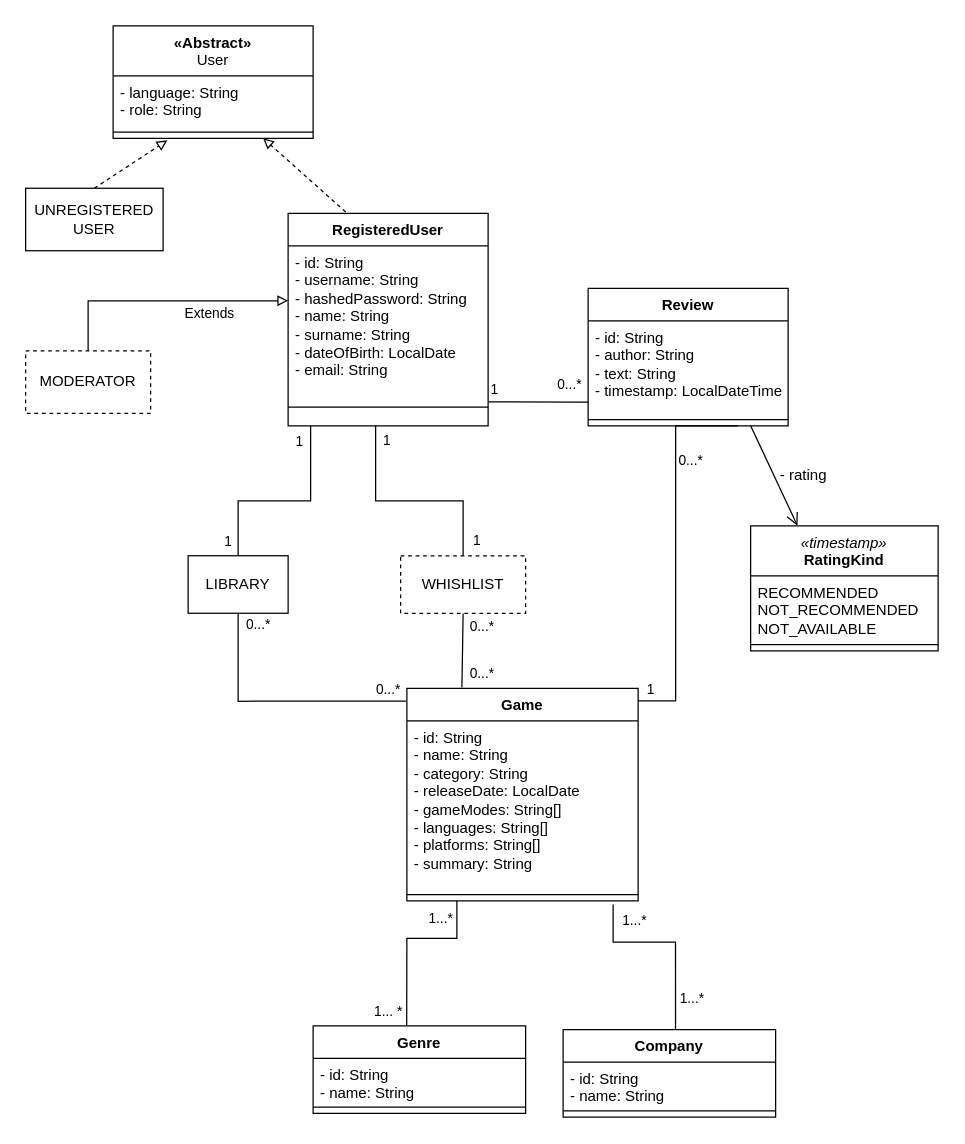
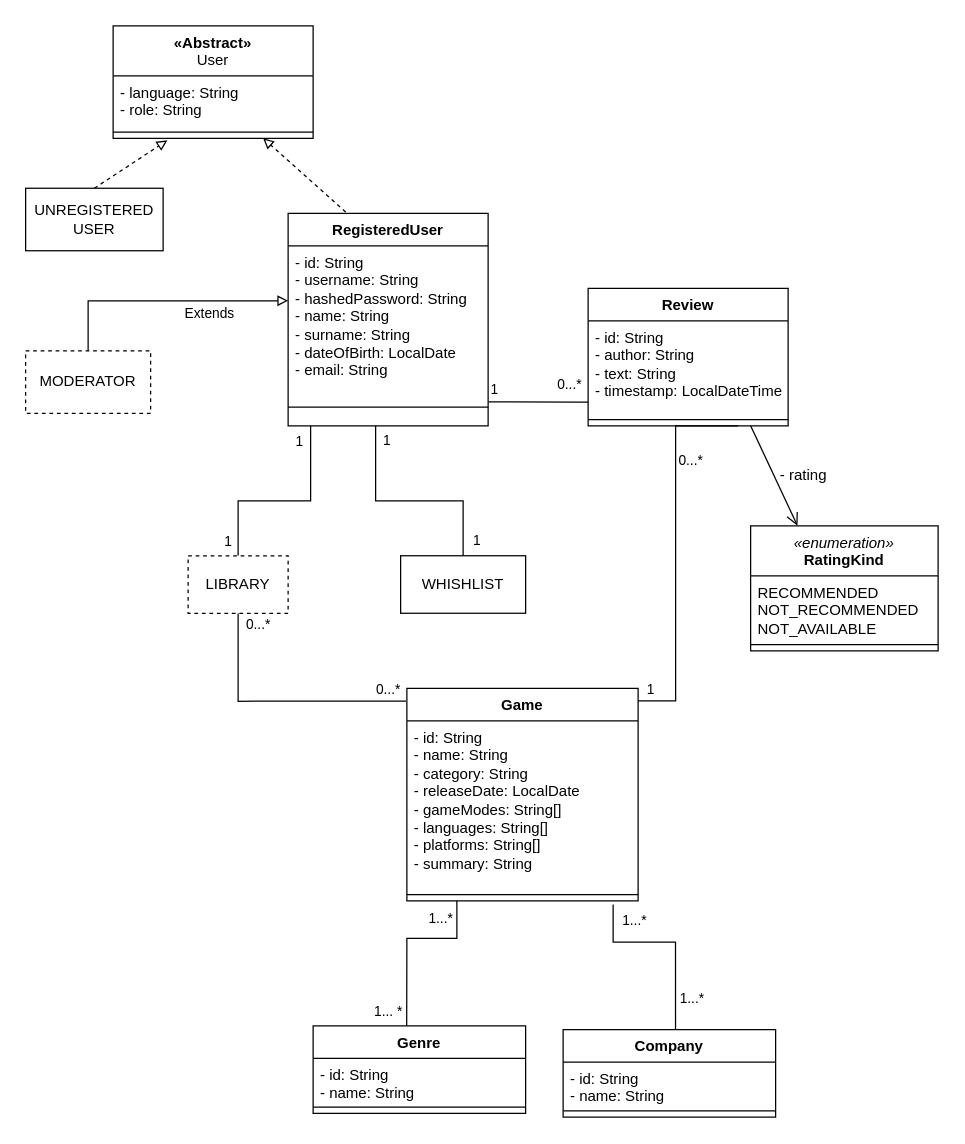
- <mxCell id="43" value="&lt;span style=&quot;font-style: italic; font-weight: normal;&quot;&gt;«timestamp»&lt;/span&gt;&lt;br&gt;RatingKind" style="swimlane;fontStyle=1;align=center;verticalAlign=top;childLayout=stackLayout;horizontal=1;startSize=40;horizontalStack=0;resizeParent=1;resizeParentMax=0;resizeLast=0;collapsible=1;marginBottom=0;whiteSpace=wrap;html=1;fillStyle=auto;" vertex="1" parent="1"><mxGeometry x="600" y="420" width="150" height="100" as="geometry" /></mxCell>
+ <mxCell id="43" value="&lt;span style=&quot;font-style: italic; font-weight: normal;&quot;&gt;«enumeration»&lt;/span&gt;&lt;br&gt;RatingKind" style="swimlane;fontStyle=1;align=center;verticalAlign=top;childLayout=stackLayout;horizontal=1;startSize=40;horizontalStack=0;resizeParent=1;resizeParentMax=0;resizeLast=0;collapsible=1;marginBottom=0;whiteSpace=wrap;html=1;fillStyle=auto;" vertex="1" parent="1"><mxGeometry x="600" y="420" width="150" height="100" as="geometry" /></mxCell>
- <mxCell id="17" value="LIBRARY" style="rounded=0;whiteSpace=wrap;html=1;" parent="1" vertex="1"><mxGeometry x="150" y="444" width="80" height="46" as="geometry" /></mxCell>
+ <mxCell id="17" value="LIBRARY" style="rounded=0;whiteSpace=wrap;html=1;dashed=1;" parent="1" vertex="1"><mxGeometry x="150" y="444" width="80" height="46" as="geometry" /></mxCell>
- <mxCell id="24" value="WHISHLIST" style="rounded=0;whiteSpace=wrap;html=1;dashed=1;" parent="1" vertex="1"><mxGeometry x="320" y="444" width="100" height="46" as="geometry" /></mxCell>
+ <mxCell id="24" value="WHISHLIST" style="rounded=0;whiteSpace=wrap;html=1;" parent="1" vertex="1"><mxGeometry x="320" y="444" width="100" height="46" as="geometry" /></mxCell>
- <mxCell id="21" style="edgeStyle=orthogonalEdgeStyle;rounded=0;orthogonalLoop=1;jettySize=auto;html=1;exitX=0.5;exitY=1;exitDx=0;exitDy=0;endArrow=none;endFill=0;entryX=0.238;entryY=-0.004;entryDx=0;entryDy=0;entryPerimeter=0;" parent="1" source="24" edge="1" target="40"><mxGeometry relative="1" as="geometry"><mxPoint x="370" y="541.14" as="targetPoint" /><Array as="points"><mxPoint x="370" y="549" /></Array></mxGeometry></mxCell>
- <mxCell id="22" value="0...*" style="edgeLabel;html=1;align=center;verticalAlign=middle;resizable=0;points=[];" parent="21" vertex="1" connectable="0"><mxGeometry x="-0.625" y="4" relative="1" as="geometry"><mxPoint x="11" y="-1" as="offset" /></mxGeometry></mxCell>
- <mxCell id="23" value="0...*" style="edgeLabel;html=1;align=center;verticalAlign=middle;resizable=0;points=[];" parent="21" vertex="1" connectable="0"><mxGeometry x="0.862" relative="1" as="geometry"><mxPoint x="15" y="-7" as="offset" /></mxGeometry></mxCell>
